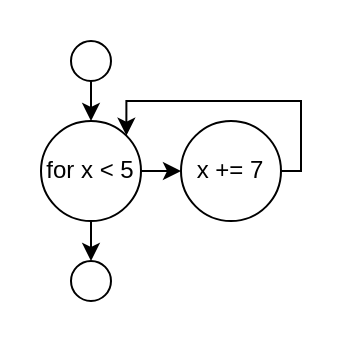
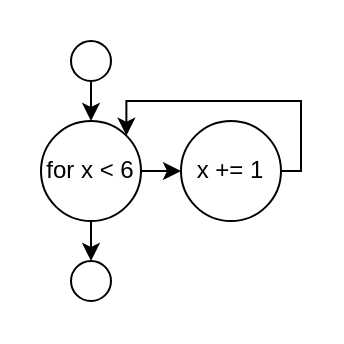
- <mxCell id="4" value="for x &amp;lt; 5" style="ellipse;whiteSpace=wrap;html=1;aspect=fixed;" vertex="1" parent="1"><mxGeometry x="20" y="60" width="50" height="50" as="geometry" /></mxCell>
+ <mxCell id="4" value="for x &amp;lt; 6" style="ellipse;whiteSpace=wrap;html=1;aspect=fixed;" vertex="1" parent="1"><mxGeometry x="20" y="60" width="50" height="50" as="geometry" /></mxCell>
- <mxCell id="6" value="x += 7" style="ellipse;whiteSpace=wrap;html=1;aspect=fixed;" vertex="1" parent="1"><mxGeometry x="90" y="60" width="50" height="50" as="geometry" /></mxCell>
+ <mxCell id="6" value="x += 1" style="ellipse;whiteSpace=wrap;html=1;aspect=fixed;" vertex="1" parent="1"><mxGeometry x="90" y="60" width="50" height="50" as="geometry" /></mxCell>
